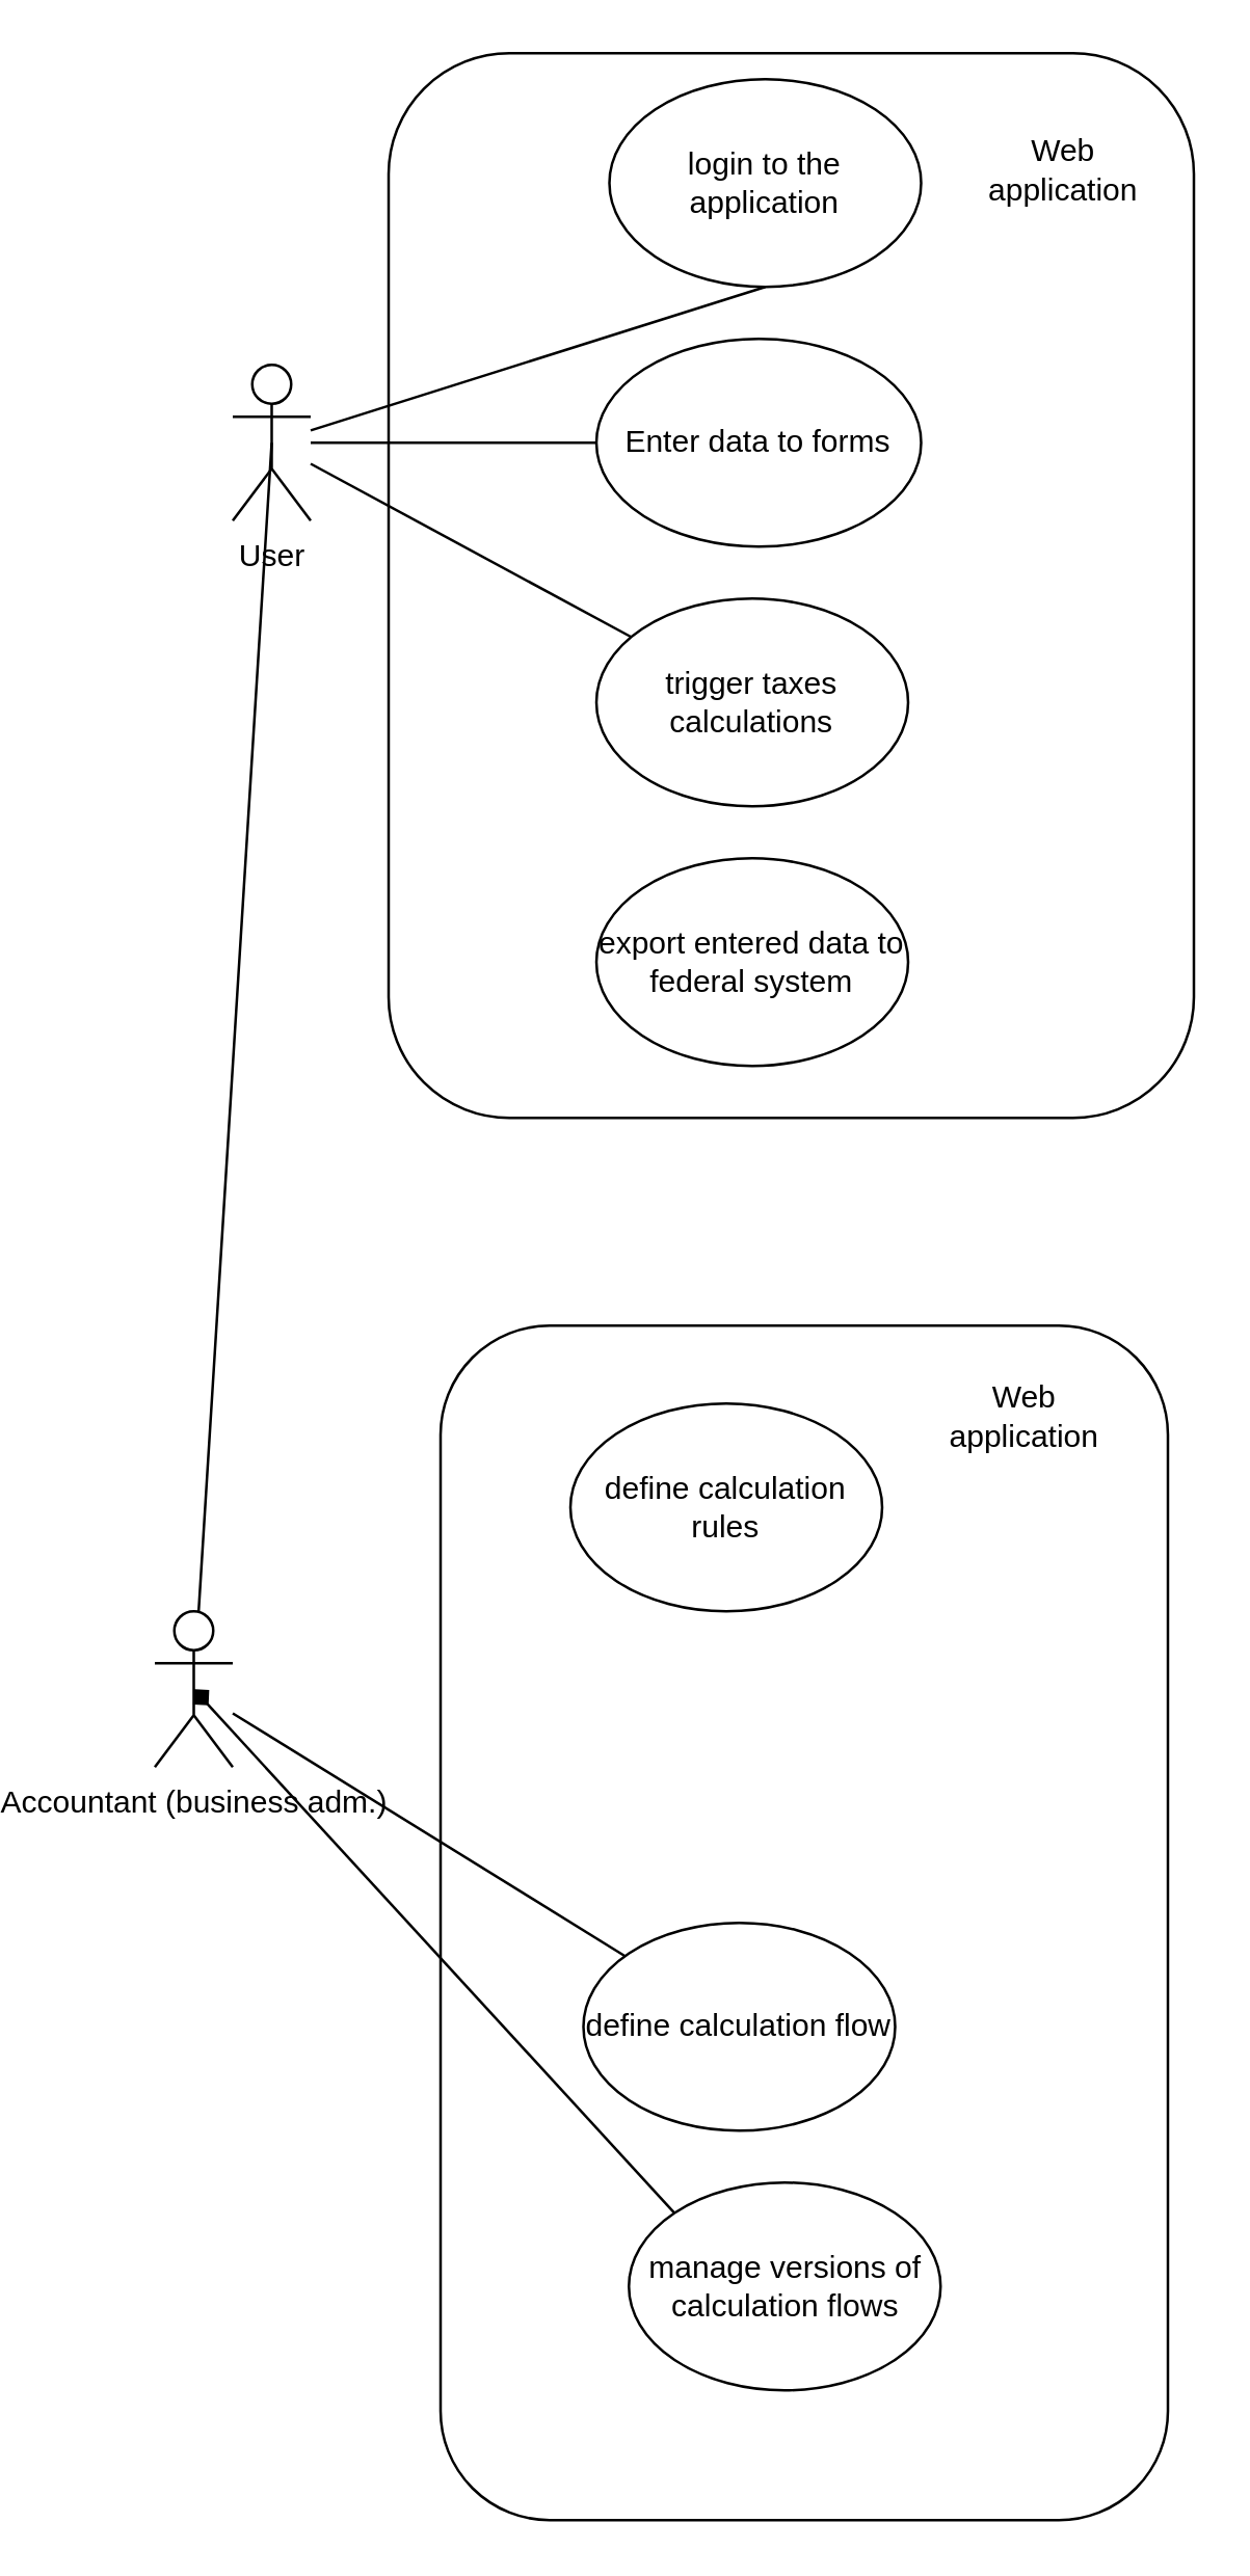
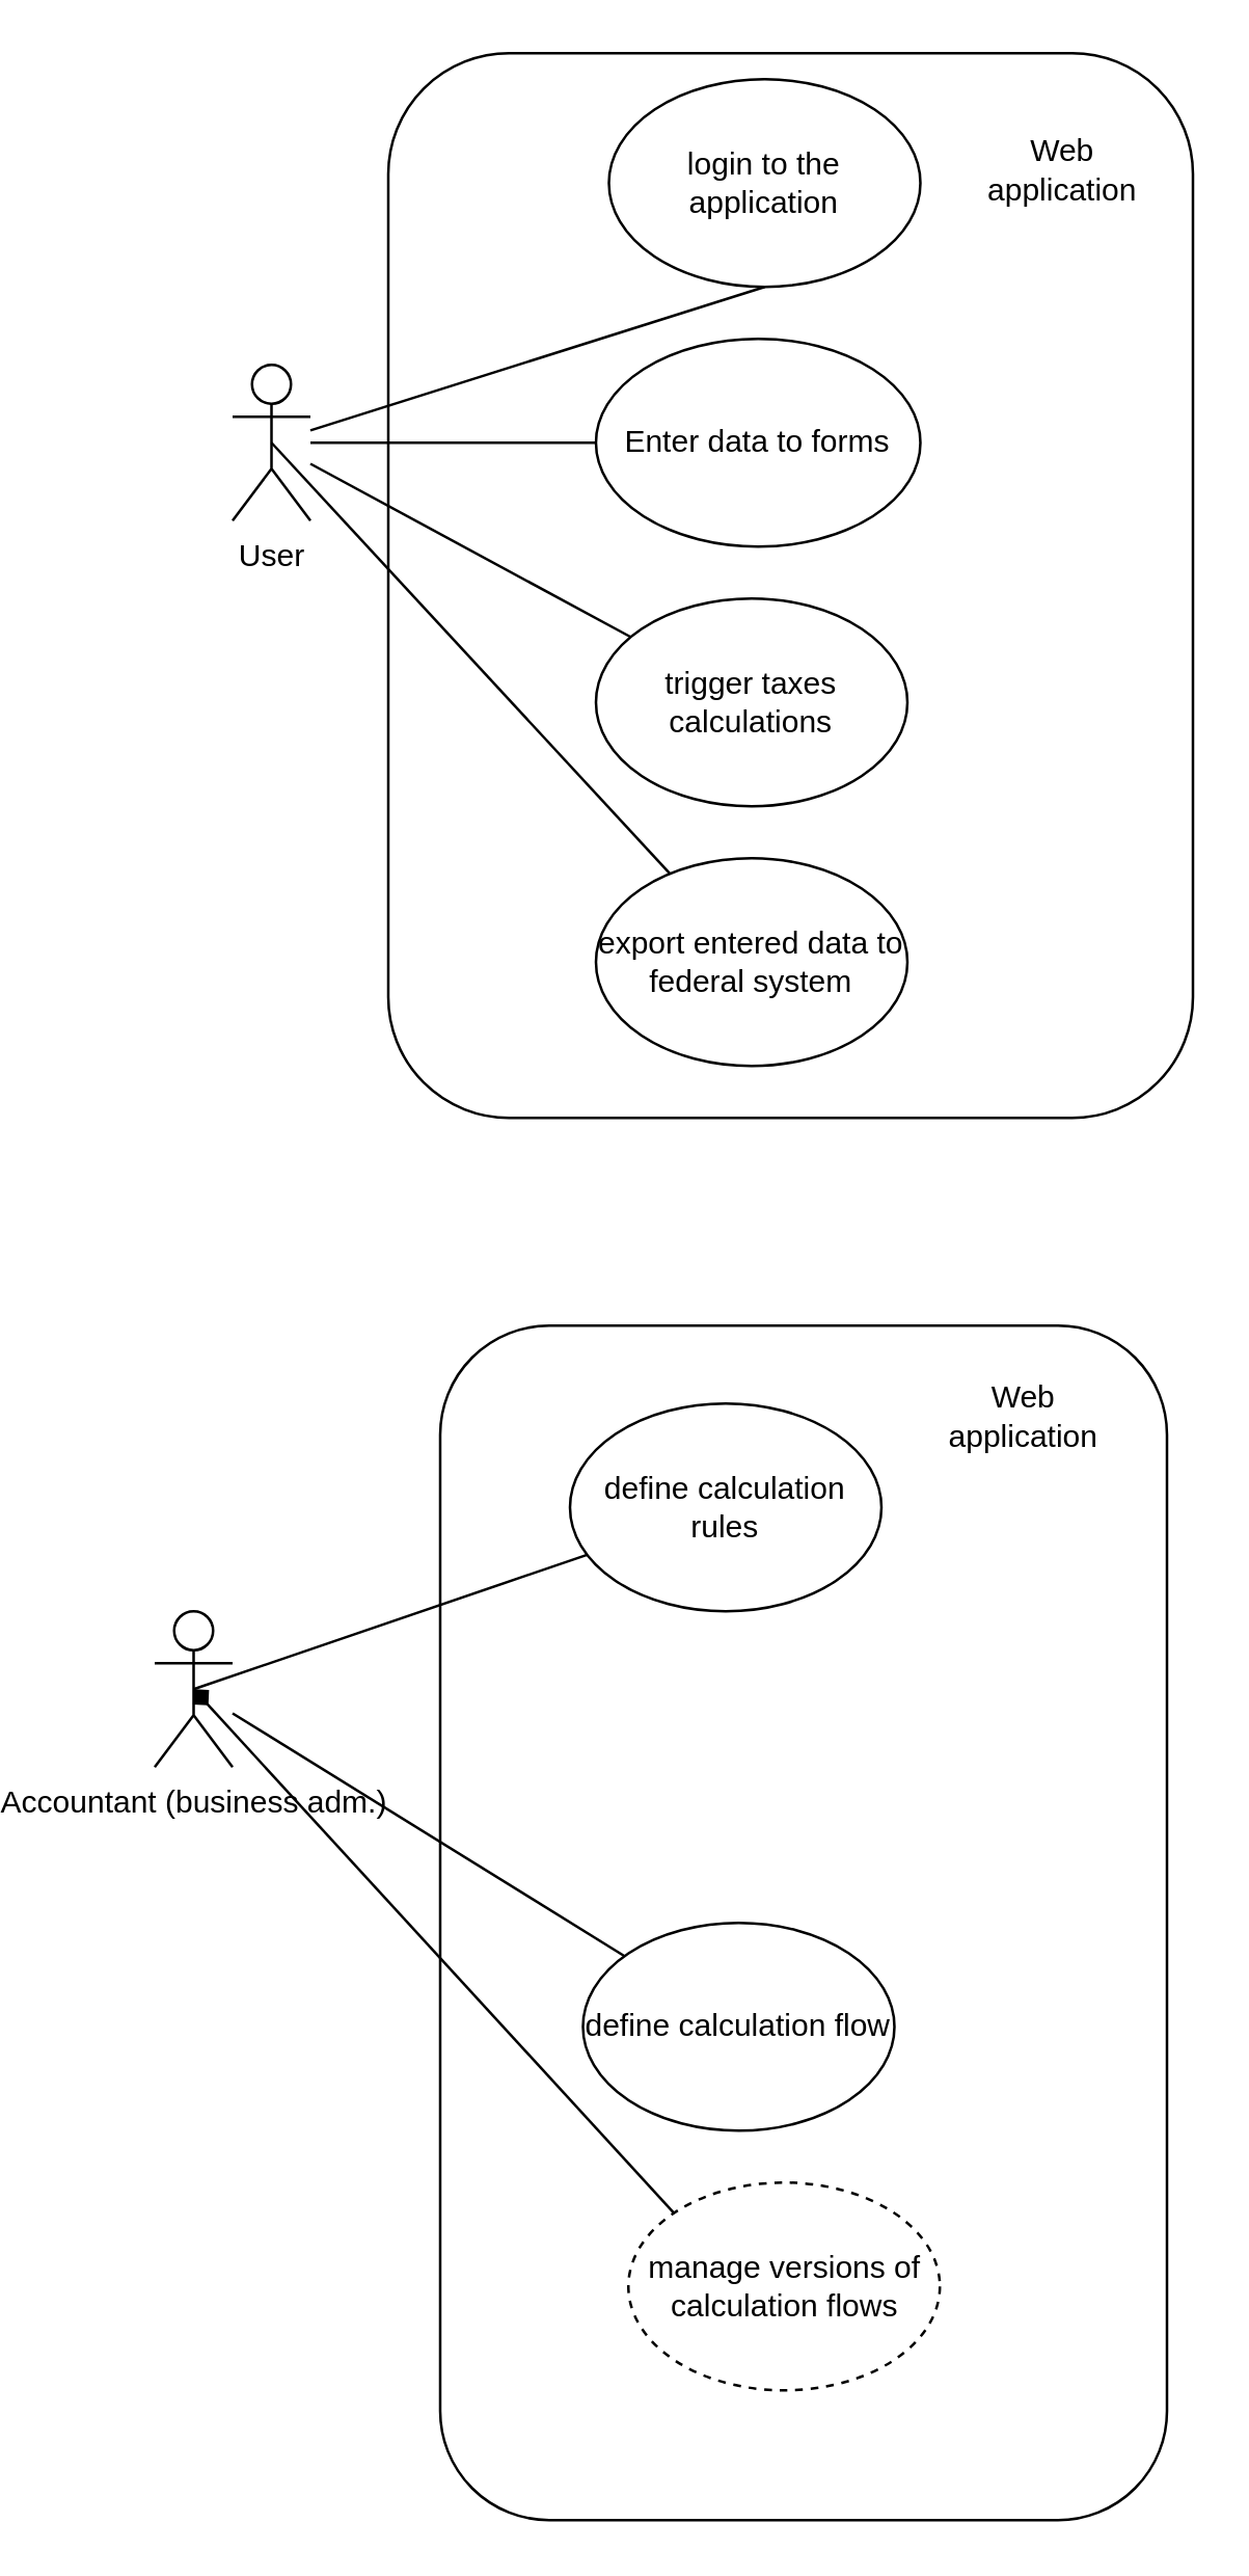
- <mxCell id="17" value="" style="endArrow=none;html=1;rounded=0;exitX=0.5;exitY=0.5;exitDx=0;exitDy=0;exitPerimeter=0;" edge="1" parent="1" source="4" target="5"><mxGeometry width="50" height="50" relative="1" as="geometry"><mxPoint x="70" y="210" as="sourcePoint" /><mxPoint x="260" y="330" as="targetPoint" /></mxGeometry></mxCell>
+ <mxCell id="17" value="" style="endArrow=none;html=1;rounded=0;exitX=0.5;exitY=0.5;exitDx=0;exitDy=0;exitPerimeter=0;" edge="1" parent="1" source="4" target="7"><mxGeometry width="50" height="50" relative="1" as="geometry"><mxPoint x="70" y="210" as="sourcePoint" /><mxPoint x="260" y="330" as="targetPoint" /></mxGeometry></mxCell>
+ <mxCell id="18" value="" style="endArrow=none;html=1;rounded=0;exitX=0.5;exitY=0.5;exitDx=0;exitDy=0;exitPerimeter=0;" edge="1" parent="1" source="5" target="10"><mxGeometry width="50" height="50" relative="1" as="geometry"><mxPoint x="320" y="500" as="sourcePoint" /><mxPoint x="370" y="450" as="targetPoint" /></mxGeometry></mxCell>
- <mxCell id="20" value="manage versions of calculation flows" style="ellipse;whiteSpace=wrap;html=1;" vertex="1" parent="1"><mxGeometry x="202.5" y="840" width="120" height="80" as="geometry" /></mxCell>
+ <mxCell id="20" value="manage versions of calculation flows" style="ellipse;whiteSpace=wrap;html=1;dashed=1;" vertex="1" parent="1"><mxGeometry x="202.5" y="840" width="120" height="80" as="geometry" /></mxCell>
